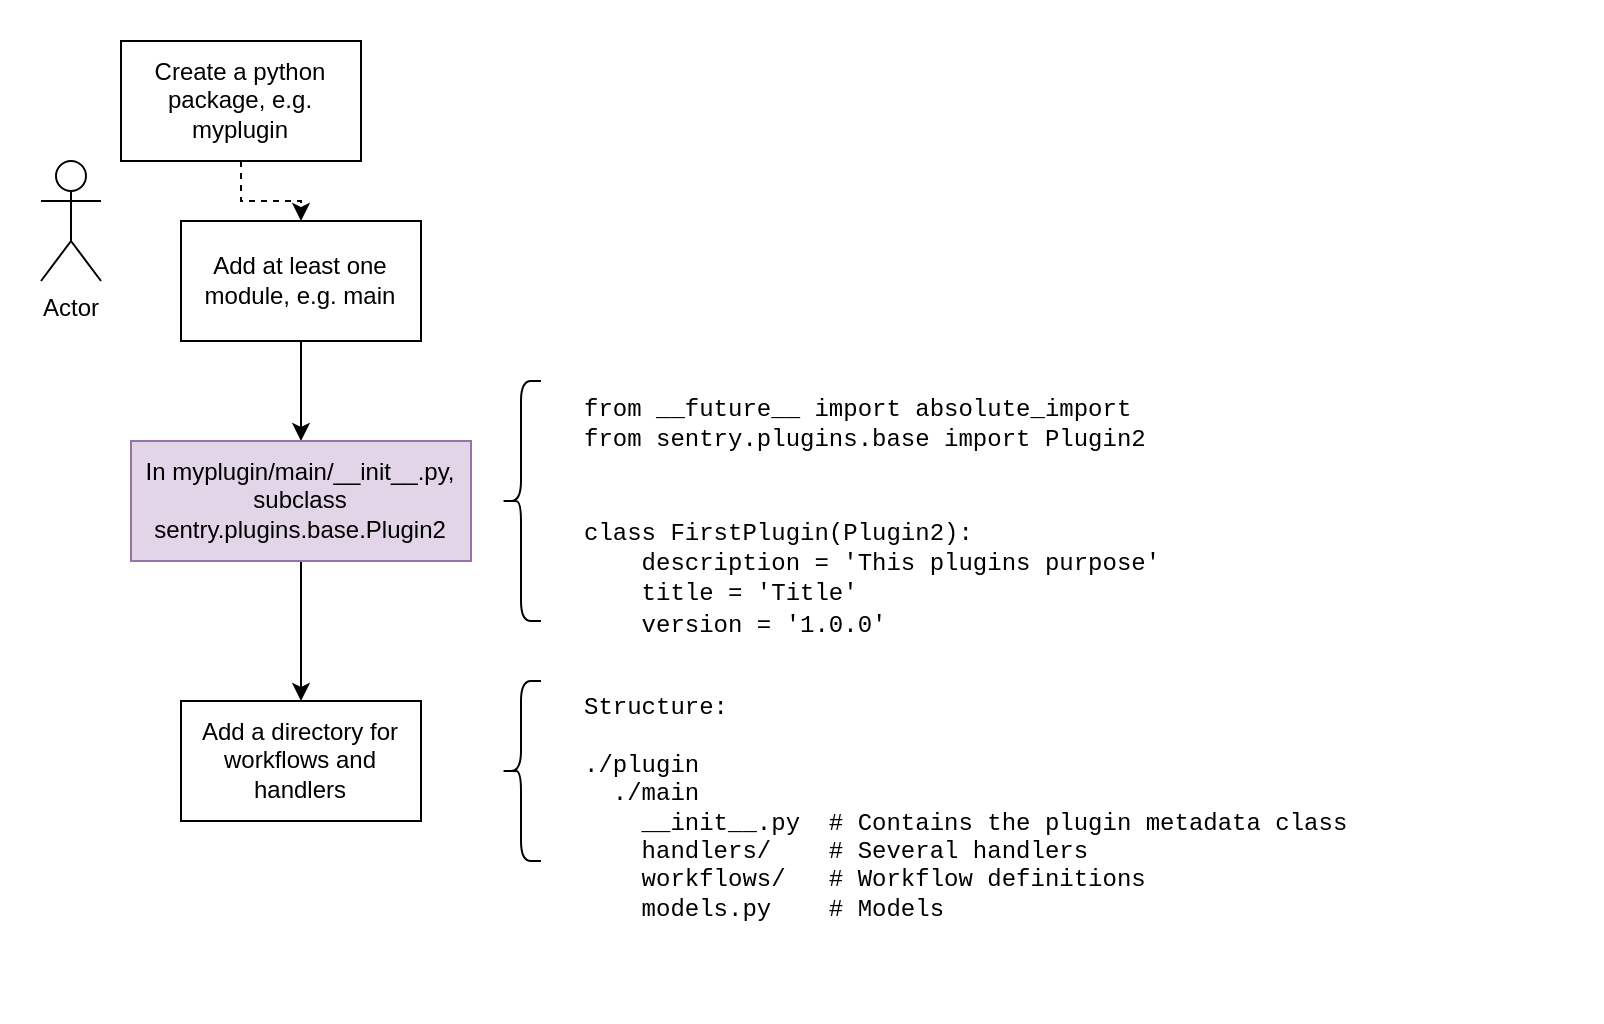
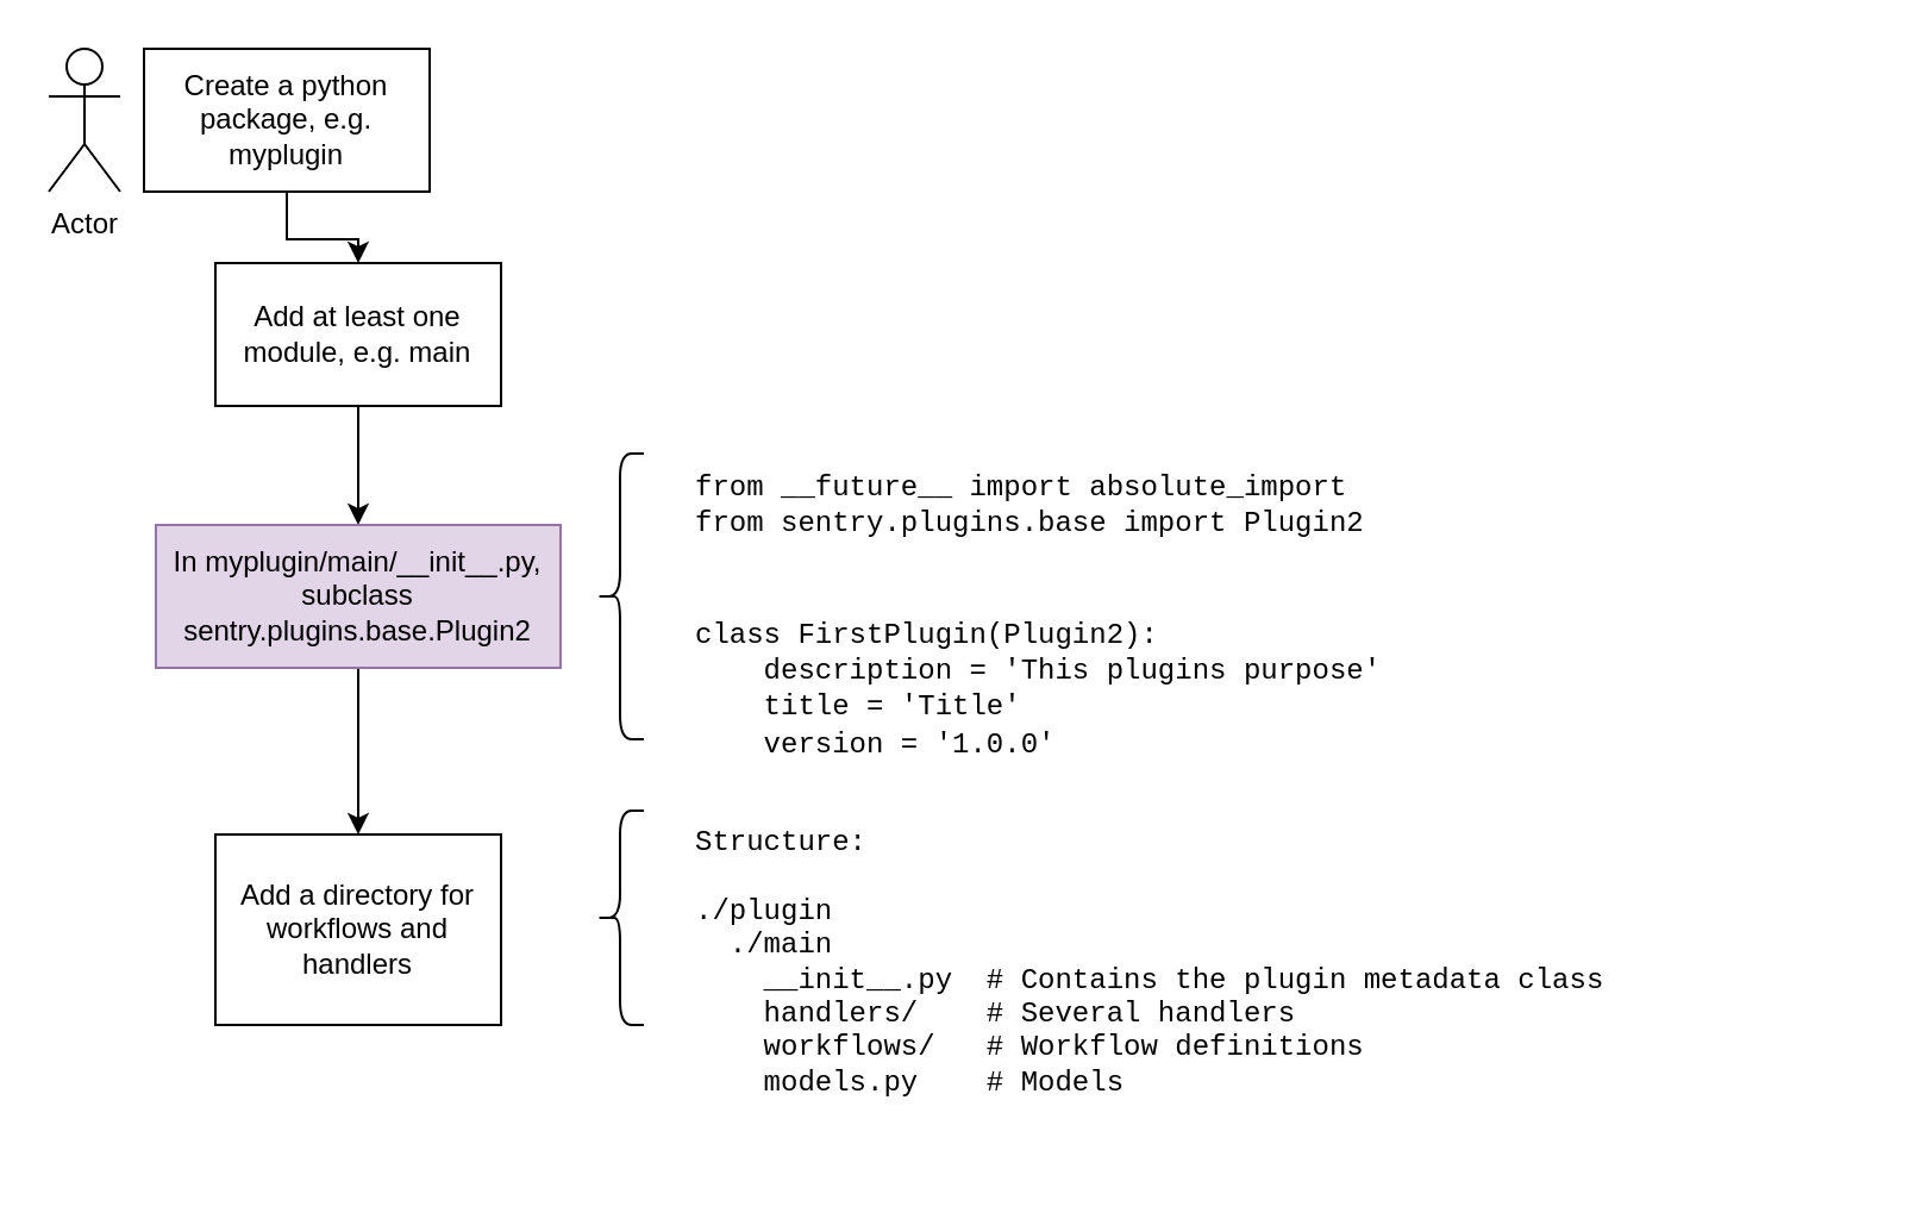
- <mxCell id="2" value="" style="edgeStyle=orthogonalEdgeStyle;rounded=0;orthogonalLoop=1;jettySize=auto;html=1;dashed=1;" edge="1" parent="1" source="3" target="6"><mxGeometry relative="1" as="geometry" /></mxCell>
+ <mxCell id="2" value="" style="edgeStyle=orthogonalEdgeStyle;rounded=0;orthogonalLoop=1;jettySize=auto;html=1;" edge="1" parent="1" source="3" target="6"><mxGeometry relative="1" as="geometry" /></mxCell>
- <mxCell id="4" value="Actor" style="shape=umlActor;verticalLabelPosition=bottom;verticalAlign=top;html=1;outlineConnect=0;" parent="1" vertex="1"><mxGeometry x="20" y="80" width="30" height="60" as="geometry" /></mxCell>
+ <mxCell id="4" value="Actor" style="shape=umlActor;verticalLabelPosition=bottom;verticalAlign=top;html=1;outlineConnect=0;" parent="1" vertex="1"><mxGeometry x="20" y="20" width="30" height="60" as="geometry" /></mxCell>
- <mxCell id="11" value="Add a directory for workflows and handlers" style="whiteSpace=wrap;html=1;rounded=0;" vertex="1" parent="1"><mxGeometry x="90" y="350" width="120" height="60" as="geometry" /></mxCell>
+ <mxCell id="11" value="Add a directory for workflows and handlers" style="whiteSpace=wrap;html=1;rounded=0;" vertex="1" parent="1"><mxGeometry x="90" y="350" width="120" height="80" as="geometry" /></mxCell>
